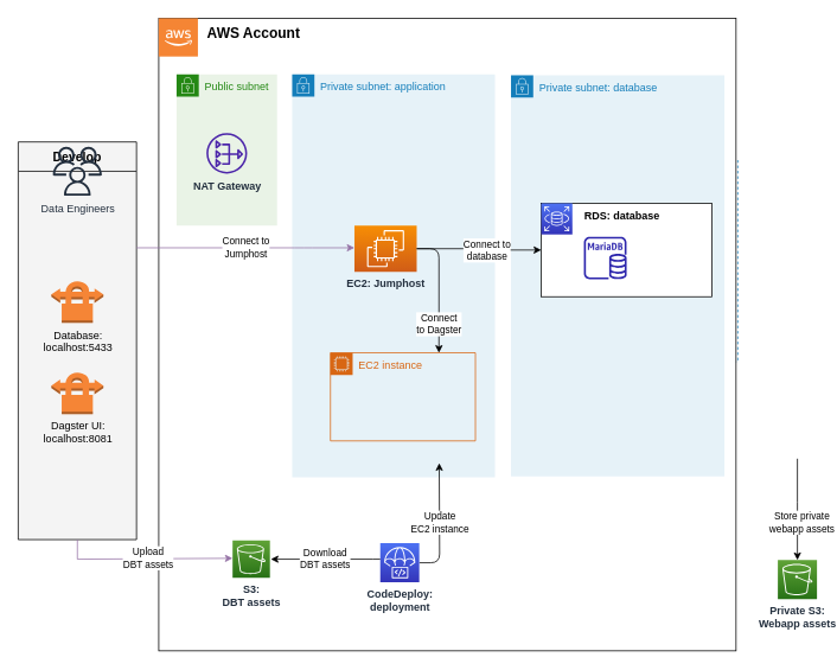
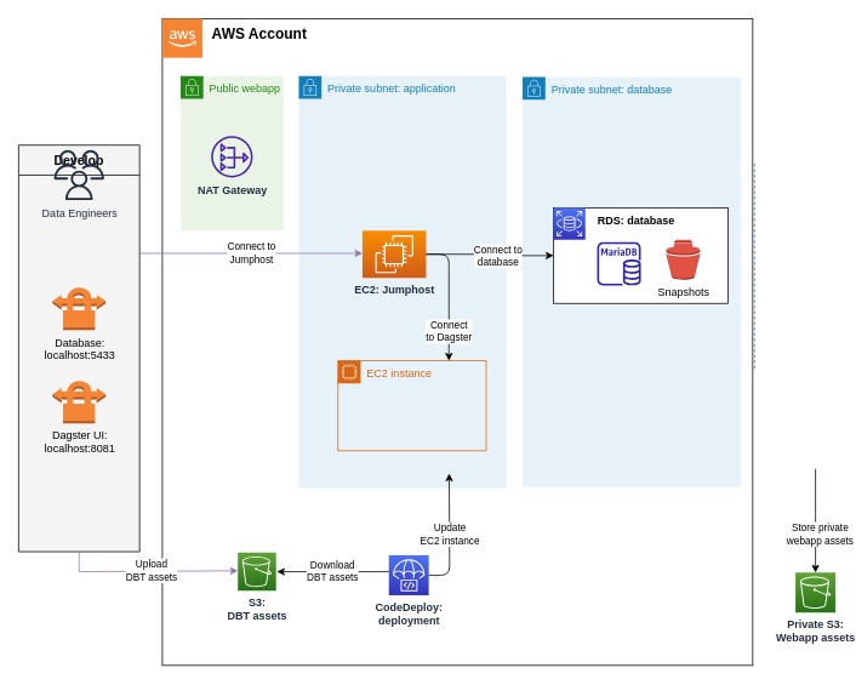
- <mxCell id="18" value="Public subnet" style="points=[[0,0],[0.25,0],[0.5,0],[0.75,0],[1,0],[1,0.25],[1,0.5],[1,0.75],[1,1],[0.75,1],[0.5,1],[0.25,1],[0,1],[0,0.75],[0,0.5],[0,0.25]];outlineConnect=0;gradientColor=none;html=1;whiteSpace=wrap;fontSize=12;fontStyle=0;container=1;pointerEvents=0;collapsible=0;recursiveResize=0;shape=mxgraph.aws4.group;grIcon=mxgraph.aws4.group_security_group;grStroke=0;strokeColor=#248814;fillColor=#E9F3E6;verticalAlign=top;align=left;spacingLeft=30;fontColor=#248814;dashed=0;" parent="1" vertex="1"><mxGeometry x="198" y="83" width="113" height="170" as="geometry" /></mxCell>
+ <mxCell id="18" value="Public webapp" style="points=[[0,0],[0.25,0],[0.5,0],[0.75,0],[1,0],[1,0.25],[1,0.5],[1,0.75],[1,1],[0.75,1],[0.5,1],[0.25,1],[0,1],[0,0.75],[0,0.5],[0,0.25]];outlineConnect=0;gradientColor=none;html=1;whiteSpace=wrap;fontSize=12;fontStyle=0;container=1;pointerEvents=0;collapsible=0;recursiveResize=0;shape=mxgraph.aws4.group;grIcon=mxgraph.aws4.group_security_group;grStroke=0;strokeColor=#248814;fillColor=#E9F3E6;verticalAlign=top;align=left;spacingLeft=30;fontColor=#248814;dashed=0;" parent="1" vertex="1"><mxGeometry x="198" y="83" width="113" height="170" as="geometry" /></mxCell>
+ <mxCell id="24" value="Snapshots" style="outlineConnect=0;dashed=0;verticalLabelPosition=bottom;verticalAlign=top;align=center;html=1;shape=mxgraph.aws3.snapshot;fillColor=#E05243;gradientColor=none;labelBackgroundColor=none;" parent="20" vertex="1"><mxGeometry x="124" y="35" width="37" height="44" as="geometry" /></mxCell>
